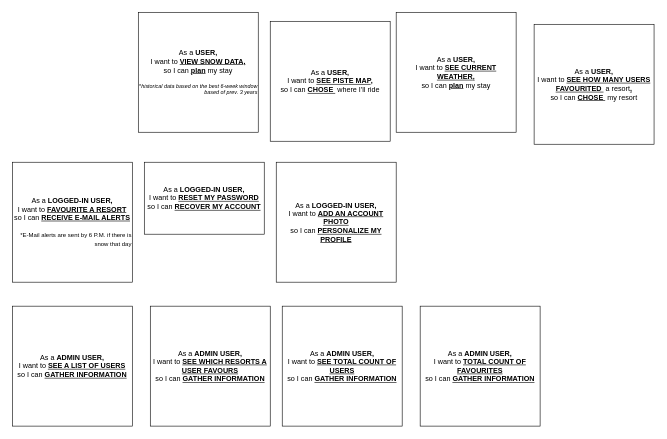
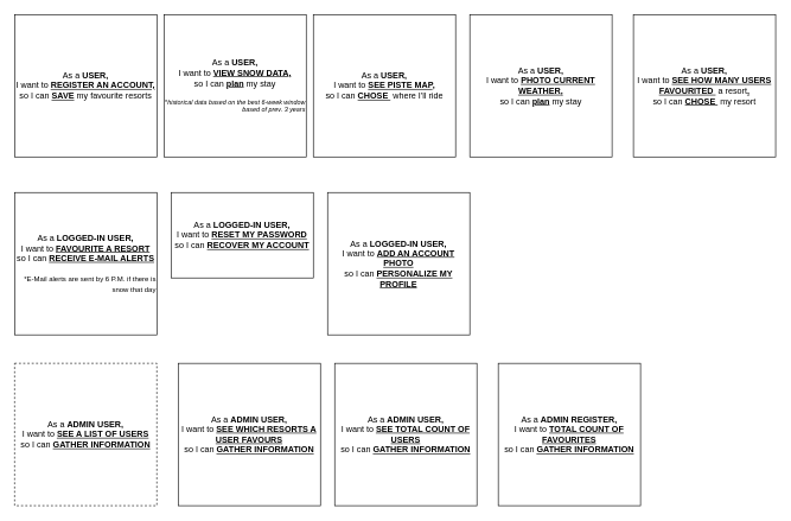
+ <mxCell id="2" value="As a &lt;b&gt;USER,&lt;/b&gt;&lt;br&gt;I want to &lt;u&gt;&lt;b&gt;REGISTER AN ACCOUNT,&lt;br&gt;&lt;/b&gt;&lt;/u&gt;so I can &lt;u style=&quot;font-weight: bold&quot;&gt;SAVE&lt;/u&gt;&amp;nbsp;my favourite resorts" style="whiteSpace=wrap;html=1;aspect=fixed;" vertex="1" parent="1"><mxGeometry x="20" y="20" width="200" height="200" as="geometry" /></mxCell>
- <mxCell id="4" value="As a &lt;b&gt;USER,&lt;/b&gt;&lt;br&gt;I want to &lt;b&gt;&lt;u&gt;SEE CURRENT WEATHER&lt;/u&gt;&lt;/b&gt;&lt;u&gt;&lt;b&gt;,&lt;br&gt;&lt;/b&gt;&lt;/u&gt;so I can &lt;u style=&quot;font-weight: bold&quot;&gt;plan&lt;/u&gt;&amp;nbsp;my stay" style="whiteSpace=wrap;html=1;aspect=fixed;" vertex="1" parent="1"><mxGeometry x="660" y="20" width="200" height="200" as="geometry" /></mxCell>
+ <mxCell id="4" value="As a &lt;b&gt;USER,&lt;/b&gt;&lt;br&gt;I want to &lt;b&gt;&lt;u&gt;PHOTO CURRENT WEATHER&lt;/u&gt;&lt;/b&gt;&lt;u&gt;&lt;b&gt;,&lt;br&gt;&lt;/b&gt;&lt;/u&gt;so I can &lt;u style=&quot;font-weight: bold&quot;&gt;plan&lt;/u&gt;&amp;nbsp;my stay" style="whiteSpace=wrap;html=1;aspect=fixed;" vertex="1" parent="1"><mxGeometry x="660" y="20" width="200" height="200" as="geometry" /></mxCell>
- <mxCell id="5" value="As a &lt;b&gt;USER,&lt;/b&gt;&lt;br&gt;I want to &lt;b&gt;&lt;u&gt;SEE PISTE MAP&lt;/u&gt;&lt;/b&gt;&lt;u&gt;&lt;b&gt;,&lt;br&gt;&lt;/b&gt;&lt;/u&gt;so I can &lt;u style=&quot;font-weight: bold&quot;&gt;CHOSE&amp;nbsp;&lt;/u&gt;&amp;nbsp;where I'll ride" style="whiteSpace=wrap;html=1;aspect=fixed;" vertex="1" parent="1"><mxGeometry x="450" y="35" width="200" height="200" as="geometry" /></mxCell>
+ <mxCell id="5" value="As a &lt;b&gt;USER,&lt;/b&gt;&lt;br&gt;I want to &lt;b&gt;&lt;u&gt;SEE PISTE MAP&lt;/u&gt;&lt;/b&gt;&lt;u&gt;&lt;b&gt;,&lt;br&gt;&lt;/b&gt;&lt;/u&gt;so I can &lt;u style=&quot;font-weight: bold&quot;&gt;CHOSE&amp;nbsp;&lt;/u&gt;&amp;nbsp;where I'll ride" style="whiteSpace=wrap;html=1;aspect=fixed;" vertex="1" parent="1"><mxGeometry x="440" y="20" width="200" height="200" as="geometry" /></mxCell>
- <mxCell id="6" value="As a &lt;b&gt;USER,&lt;/b&gt;&lt;br&gt;I want to &lt;u style=&quot;font-weight: bold&quot;&gt;SEE HOW MANY USERS FAVOURITED&amp;nbsp;&lt;/u&gt;&amp;nbsp;a resort&lt;u&gt;&lt;b&gt;,&lt;br&gt;&lt;/b&gt;&lt;/u&gt;so I can &lt;u style=&quot;font-weight: bold&quot;&gt;CHOSE&amp;nbsp;&lt;/u&gt;&amp;nbsp;my resort" style="whiteSpace=wrap;html=1;aspect=fixed;" vertex="1" parent="1"><mxGeometry x="890" y="40" width="200" height="200" as="geometry" /></mxCell>
+ <mxCell id="6" value="As a &lt;b&gt;USER,&lt;/b&gt;&lt;br&gt;I want to &lt;u style=&quot;font-weight: bold&quot;&gt;SEE HOW MANY USERS FAVOURITED&amp;nbsp;&lt;/u&gt;&amp;nbsp;a resort&lt;u&gt;&lt;b&gt;,&lt;br&gt;&lt;/b&gt;&lt;/u&gt;so I can &lt;u style=&quot;font-weight: bold&quot;&gt;CHOSE&amp;nbsp;&lt;/u&gt;&amp;nbsp;my resort" style="whiteSpace=wrap;html=1;aspect=fixed;" vertex="1" parent="1"><mxGeometry x="890" y="20" width="200" height="200" as="geometry" /></mxCell>
- <mxCell id="10" value="As a &lt;b&gt;ADMIN USER,&lt;/b&gt;&lt;br&gt;I want to &lt;u style=&quot;font-weight: bold&quot;&gt;SEE A LIST OF USERS&lt;/u&gt;&lt;br&gt;so I can &lt;b&gt;&lt;u&gt;GATHER INFORMATION&lt;/u&gt;&lt;/b&gt;&lt;u style=&quot;font-weight: bold&quot;&gt;&lt;br&gt;&lt;/u&gt;" style="whiteSpace=wrap;html=1;aspect=fixed;" vertex="1" parent="1"><mxGeometry x="20" y="510" width="200" height="200" as="geometry" /></mxCell>
+ <mxCell id="10" value="As a &lt;b&gt;ADMIN USER,&lt;/b&gt;&lt;br&gt;I want to &lt;u style=&quot;font-weight: bold&quot;&gt;SEE A LIST OF USERS&lt;/u&gt;&lt;br&gt;so I can &lt;b&gt;&lt;u&gt;GATHER INFORMATION&lt;/u&gt;&lt;/b&gt;&lt;u style=&quot;font-weight: bold&quot;&gt;&lt;br&gt;&lt;/u&gt;" style="whiteSpace=wrap;html=1;aspect=fixed;dashed=1;" vertex="1" parent="1"><mxGeometry x="20" y="510" width="200" height="200" as="geometry" /></mxCell>
- <mxCell id="13" value="As a &lt;b&gt;ADMIN USER,&lt;/b&gt;&lt;br&gt;I want to &lt;u style=&quot;font-weight: bold&quot;&gt;TOTAL COUNT OF FAVOURITES&lt;/u&gt;&lt;br&gt;so I can &lt;b&gt;&lt;u&gt;GATHER INFORMATION&lt;/u&gt;&lt;/b&gt;&lt;u style=&quot;font-weight: bold&quot;&gt;&lt;br&gt;&lt;/u&gt;" style="whiteSpace=wrap;html=1;aspect=fixed;" vertex="1" parent="1"><mxGeometry x="700" y="510" width="200" height="200" as="geometry" /></mxCell>
+ <mxCell id="13" value="As a &lt;b&gt;ADMIN REGISTER,&lt;/b&gt;&lt;br&gt;I want to &lt;u style=&quot;font-weight: bold&quot;&gt;TOTAL COUNT OF FAVOURITES&lt;/u&gt;&lt;br&gt;so I can &lt;b&gt;&lt;u&gt;GATHER INFORMATION&lt;/u&gt;&lt;/b&gt;&lt;u style=&quot;font-weight: bold&quot;&gt;&lt;br&gt;&lt;/u&gt;" style="whiteSpace=wrap;html=1;aspect=fixed;" vertex="1" parent="1"><mxGeometry x="700" y="510" width="200" height="200" as="geometry" /></mxCell>
